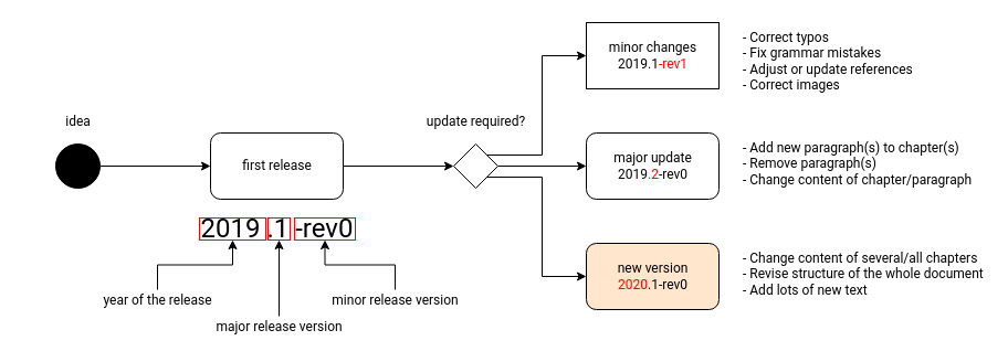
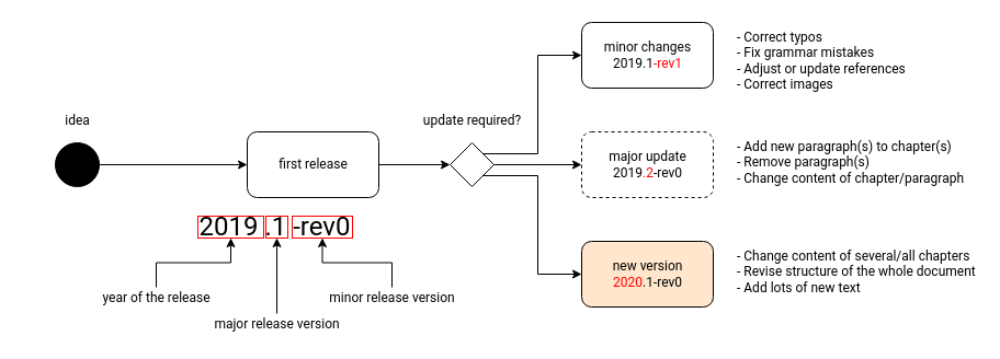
- <mxCell id="8" value="minor changes&lt;br&gt;2019.1&lt;font color=&quot;#ff0000&quot;&gt;-rev1&lt;/font&gt;" style="html=1;fontFamily=Roboto;rounded=0;" vertex="1" parent="1"><mxGeometry x="530" y="20" width="120" height="60" as="geometry" /></mxCell>
+ <mxCell id="8" value="minor changes&lt;br&gt;2019.1&lt;font color=&quot;#ff0000&quot;&gt;-rev1&lt;/font&gt;" style="rounded=1;html=1;fontFamily=Roboto;" vertex="1" parent="1"><mxGeometry x="530" y="20" width="120" height="60" as="geometry" /></mxCell>
- <mxCell id="5" value="first release" style="rounded=1;html=1;fontFamily=Roboto;" vertex="1" parent="1"><mxGeometry x="190" y="120" width="120" height="60" as="geometry" /></mxCell>
+ <mxCell id="5" value="first release" style="rounded=1;html=1;fontFamily=Roboto;" vertex="1" parent="1"><mxGeometry x="225" y="120" width="120" height="60" as="geometry" /></mxCell>
- <mxCell id="7" value="major update&lt;br&gt;2019&lt;font color=&quot;#ff0000&quot;&gt;.2&lt;/font&gt;-rev0" style="rounded=1;html=1;fontFamily=Roboto;" vertex="1" parent="1"><mxGeometry x="530" y="120" width="120" height="60" as="geometry" /></mxCell>
+ <mxCell id="7" value="major update&lt;br&gt;2019&lt;font color=&quot;#ff0000&quot;&gt;.2&lt;/font&gt;-rev0" style="rounded=1;html=1;fontFamily=Roboto;dashed=1;" vertex="1" parent="1"><mxGeometry x="530" y="120" width="120" height="60" as="geometry" /></mxCell>
